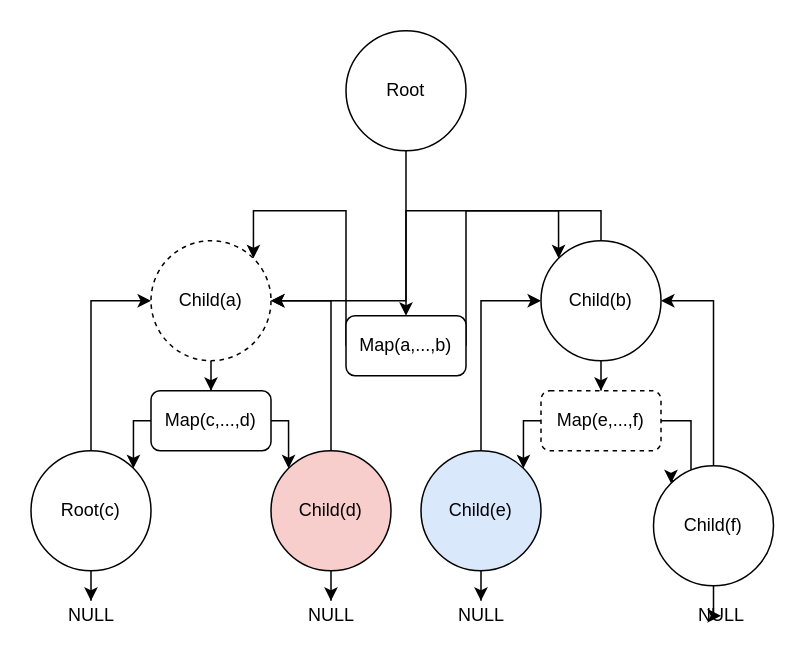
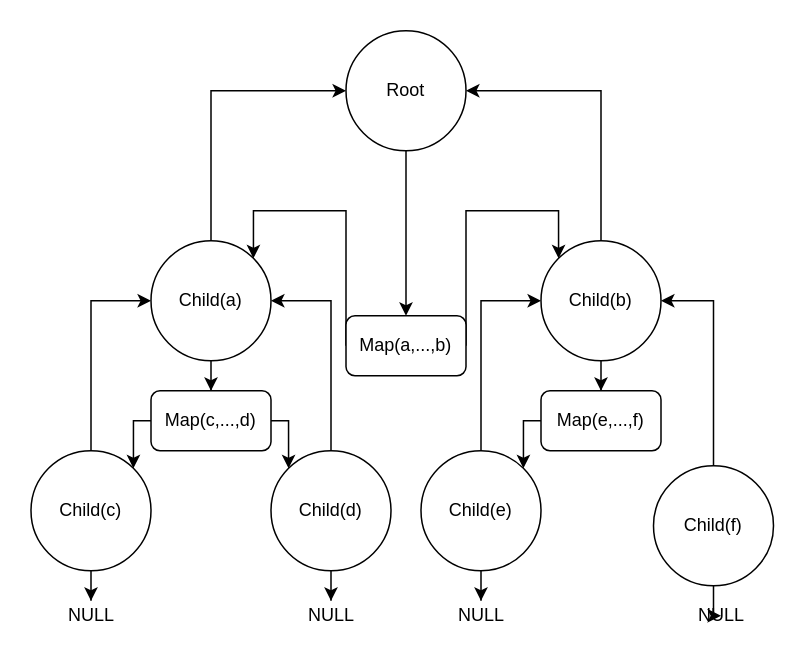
+ <mxCell id="7" style="edgeStyle=orthogonalEdgeStyle;rounded=0;orthogonalLoop=1;jettySize=auto;html=1;exitX=0.5;exitY=0;exitDx=0;exitDy=0;entryX=0;entryY=0.5;entryDx=0;entryDy=0;" parent="1" source="9" target="3" edge="1"><mxGeometry relative="1" as="geometry" /></mxCell>
- <mxCell id="9" value="Child(a)" style="ellipse;whiteSpace=wrap;html=1;aspect=fixed;dashed=1;" parent="1" vertex="1"><mxGeometry x="100" y="160" width="80" height="80" as="geometry" /></mxCell>
+ <mxCell id="9" value="Child(a)" style="ellipse;whiteSpace=wrap;html=1;aspect=fixed;" parent="1" vertex="1"><mxGeometry x="100" y="160" width="80" height="80" as="geometry" /></mxCell>
- <mxCell id="10" style="edgeStyle=orthogonalEdgeStyle;rounded=0;orthogonalLoop=1;jettySize=auto;html=1;exitX=0.5;exitY=0;exitDx=0;exitDy=0;" parent="1" source="12" target="9" edge="1"><mxGeometry relative="1" as="geometry" /></mxCell>
+ <mxCell id="10" style="edgeStyle=orthogonalEdgeStyle;rounded=0;orthogonalLoop=1;jettySize=auto;html=1;exitX=0.5;exitY=0;exitDx=0;exitDy=0;entryX=1;entryY=0.5;entryDx=0;entryDy=0;" parent="1" source="12" target="3" edge="1"><mxGeometry relative="1" as="geometry" /></mxCell>
- <mxCell id="18" value="Map(e,...,f)" style="rounded=1;whiteSpace=wrap;html=1;dashed=1;" parent="1" vertex="1"><mxGeometry x="360" y="260" width="80" height="40" as="geometry" /></mxCell>
+ <mxCell id="18" value="Map(e,...,f)" style="rounded=1;whiteSpace=wrap;html=1;" parent="1" vertex="1"><mxGeometry x="360" y="260" width="80" height="40" as="geometry" /></mxCell>
- <mxCell id="17" style="edgeStyle=orthogonalEdgeStyle;rounded=0;orthogonalLoop=1;jettySize=auto;html=1;exitX=1;exitY=0.5;exitDx=0;exitDy=0;entryX=0;entryY=0;entryDx=0;entryDy=0;" parent="1" source="18" target="24" edge="1"><mxGeometry relative="1" as="geometry" /></mxCell>
- <mxCell id="21" value="Root(c)" style="ellipse;whiteSpace=wrap;html=1;aspect=fixed;" parent="1" vertex="1"><mxGeometry x="20" y="300" width="80" height="80" as="geometry" /></mxCell>
+ <mxCell id="21" value="Child(c)" style="ellipse;whiteSpace=wrap;html=1;aspect=fixed;" parent="1" vertex="1"><mxGeometry x="20" y="300" width="80" height="80" as="geometry" /></mxCell>
- <mxCell id="27" value="Child(d)" style="ellipse;whiteSpace=wrap;html=1;aspect=fixed;fillColor=#f8cecc;" parent="1" vertex="1"><mxGeometry x="180" y="300" width="80" height="80" as="geometry" /></mxCell>
+ <mxCell id="27" value="Child(d)" style="ellipse;whiteSpace=wrap;html=1;aspect=fixed;" parent="1" vertex="1"><mxGeometry x="180" y="300" width="80" height="80" as="geometry" /></mxCell>
- <mxCell id="30" value="Child(e)" style="ellipse;whiteSpace=wrap;html=1;aspect=fixed;fillColor=#dae8fc;" parent="1" vertex="1"><mxGeometry x="280" y="300" width="80" height="80" as="geometry" /></mxCell>
+ <mxCell id="30" value="Child(e)" style="ellipse;whiteSpace=wrap;html=1;aspect=fixed;" parent="1" vertex="1"><mxGeometry x="280" y="300" width="80" height="80" as="geometry" /></mxCell>
